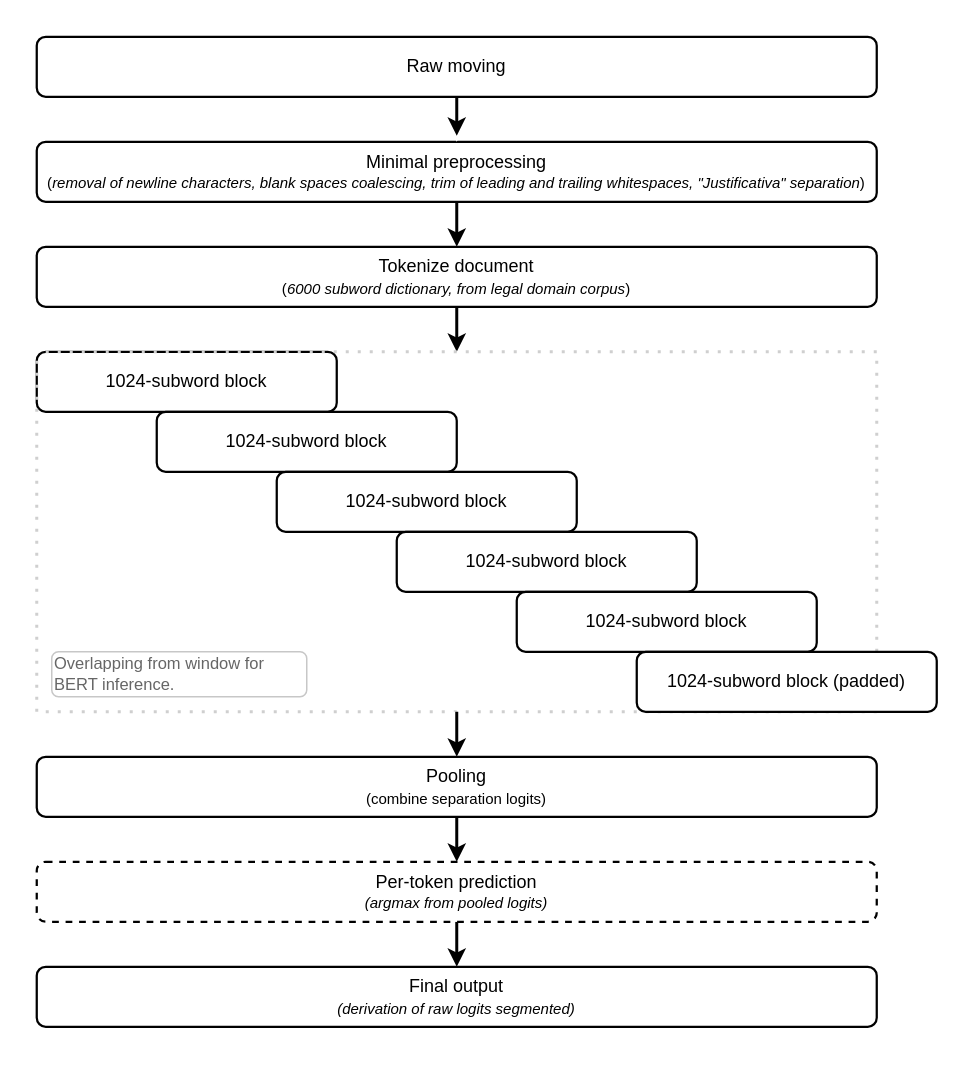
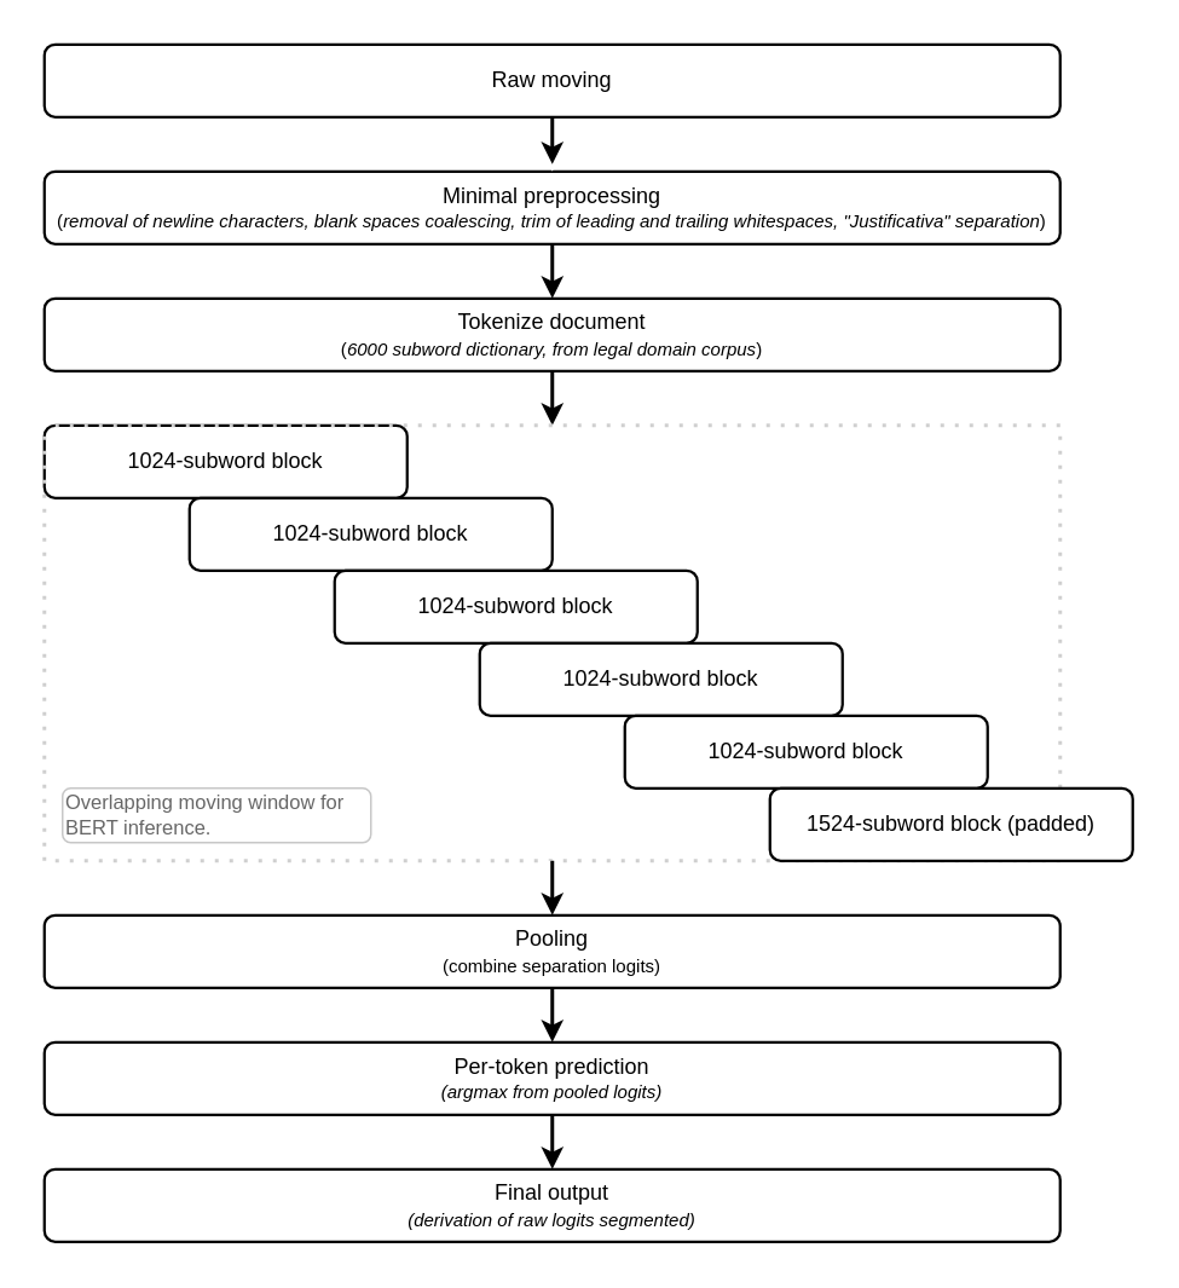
- <mxCell id="42" value="&lt;font style=&quot;font-size: 11px&quot;&gt;Overlapping from window for BERT inference.&lt;/font&gt;" style="text;html=1;strokeColor=#C7C7C7;fillColor=#FFFFFF;align=left;verticalAlign=middle;whiteSpace=wrap;rounded=1;fontSize=10;fontColor=#666666;" vertex="1" parent="1"><mxGeometry x="34" y="434" width="170" height="30" as="geometry" /></mxCell>
+ <mxCell id="42" value="&lt;font style=&quot;font-size: 11px&quot;&gt;Overlapping moving window for BERT inference.&lt;/font&gt;" style="text;html=1;strokeColor=#C7C7C7;fillColor=#FFFFFF;align=left;verticalAlign=middle;whiteSpace=wrap;rounded=1;fontSize=10;fontColor=#666666;" vertex="1" parent="1"><mxGeometry x="34" y="434" width="170" height="30" as="geometry" /></mxCell>
- <mxCell id="29" value="1024-subword block (padded)" style="rounded=1;whiteSpace=wrap;html=1;strokeWidth=1.5;" vertex="1" parent="1"><mxGeometry x="424" y="434" width="200" height="40" as="geometry" /></mxCell>
+ <mxCell id="29" value="1524-subword block (padded)" style="rounded=1;whiteSpace=wrap;html=1;strokeWidth=1.5;" vertex="1" parent="1"><mxGeometry x="424" y="434" width="200" height="40" as="geometry" /></mxCell>
- <mxCell id="37" value="&lt;div&gt;Per-token prediction&lt;/div&gt;&lt;div style=&quot;font-size: 10px&quot;&gt;&lt;i&gt;(argmax from pooled logits)&lt;/i&gt;&lt;/div&gt;" style="rounded=1;whiteSpace=wrap;html=1;strokeWidth=1.5;dashed=1;" vertex="1" parent="1"><mxGeometry x="24" y="574" width="560" height="40" as="geometry" /></mxCell>
+ <mxCell id="37" value="&lt;div&gt;Per-token prediction&lt;/div&gt;&lt;div style=&quot;font-size: 10px&quot;&gt;&lt;i&gt;(argmax from pooled logits)&lt;/i&gt;&lt;/div&gt;" style="rounded=1;whiteSpace=wrap;html=1;strokeWidth=1.5;" vertex="1" parent="1"><mxGeometry x="24" y="574" width="560" height="40" as="geometry" /></mxCell>
